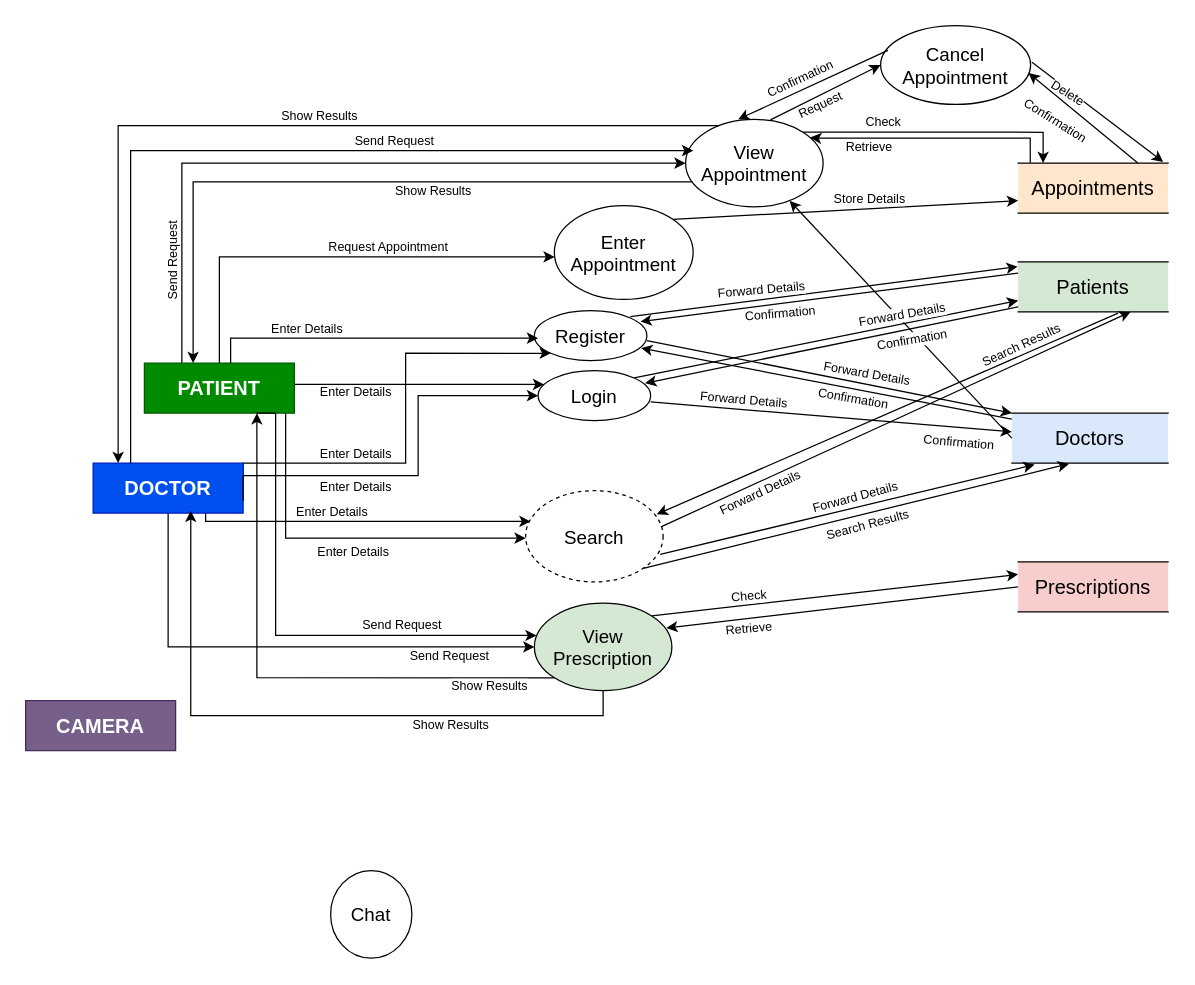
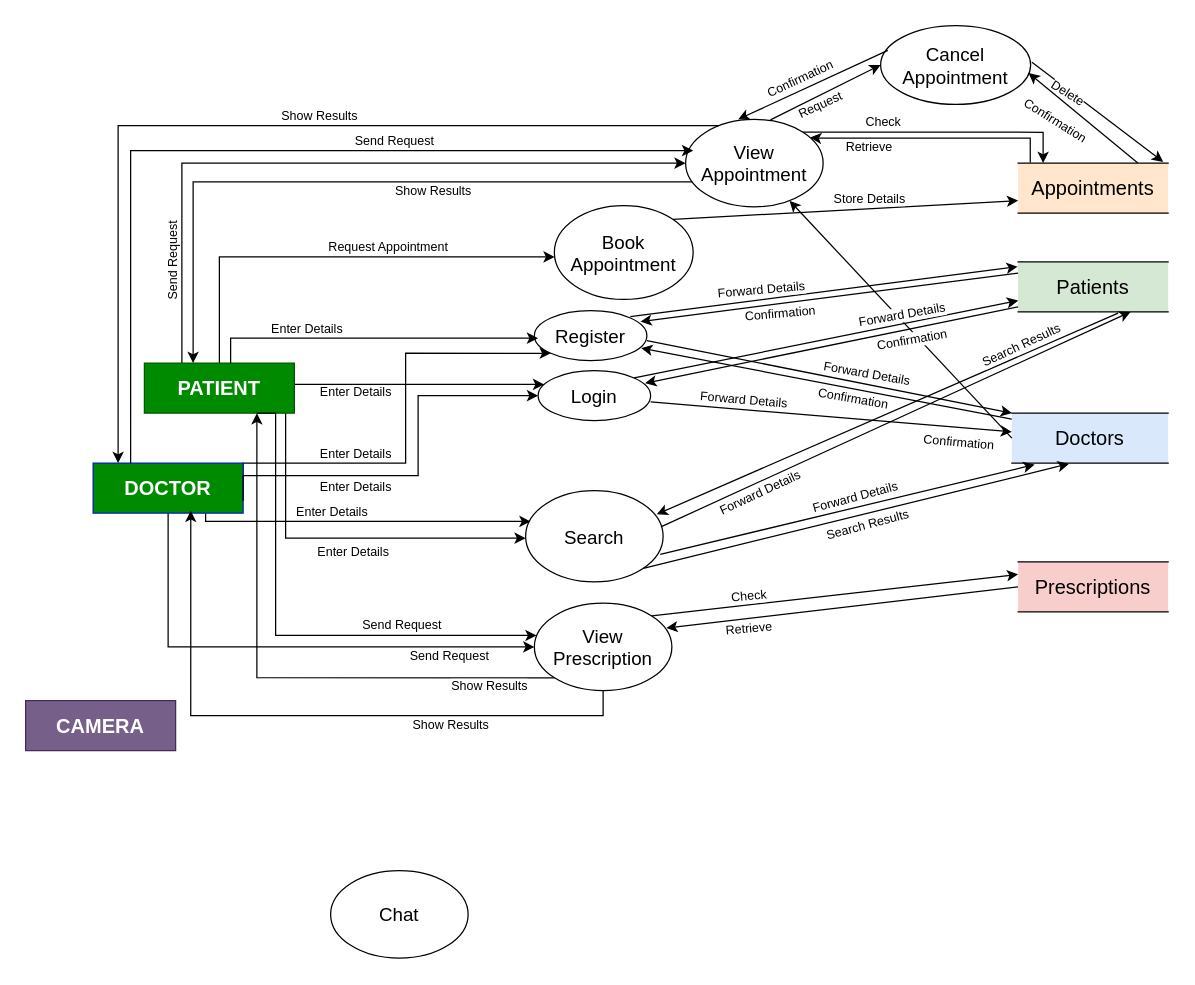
- <mxCell id="16" value="&lt;font style=&quot;font-size: 15px;&quot;&gt;Enter Appointment&lt;/font&gt;" style="ellipse;whiteSpace=wrap;html=1;spacing=8;direction=south;" parent="1" vertex="1"><mxGeometry x="443" y="164" width="111" height="75" as="geometry" /></mxCell>
+ <mxCell id="16" value="&lt;font style=&quot;font-size: 15px;&quot;&gt;Book Appointment&lt;/font&gt;" style="ellipse;whiteSpace=wrap;html=1;spacing=8;direction=south;" parent="1" vertex="1"><mxGeometry x="443" y="164" width="111" height="75" as="geometry" /></mxCell>
- <mxCell id="11" value="&lt;font style=&quot;font-size: 16px;&quot;&gt;&lt;b style=&quot;&quot;&gt;DOCTOR&lt;/b&gt;&lt;/font&gt;" style="rounded=0;whiteSpace=wrap;html=1;fillColor=#0050ef;fontColor=#ffffff;strokeColor=#001DBC;" parent="1" vertex="1"><mxGeometry x="74" y="370" width="120" height="40" as="geometry" /></mxCell>
+ <mxCell id="11" value="&lt;font style=&quot;font-size: 16px;&quot;&gt;&lt;b style=&quot;&quot;&gt;DOCTOR&lt;/b&gt;&lt;/font&gt;" style="rounded=0;whiteSpace=wrap;html=1;fillColor=#008a00;fontColor=#ffffff;strokeColor=#001DBC;" parent="1" vertex="1"><mxGeometry x="74" y="370" width="120" height="40" as="geometry" /></mxCell>
- <mxCell id="21" value="&lt;font style=&quot;font-size: 15px;&quot;&gt;Search&lt;/font&gt;" style="ellipse;whiteSpace=wrap;html=1;dashed=1;" parent="1" vertex="1"><mxGeometry x="420" y="392" width="110" height="73" as="geometry" /></mxCell>
+ <mxCell id="21" value="&lt;font style=&quot;font-size: 15px;&quot;&gt;Search&lt;/font&gt;" style="ellipse;whiteSpace=wrap;html=1;" parent="1" vertex="1"><mxGeometry x="420" y="392" width="110" height="73" as="geometry" /></mxCell>
- <mxCell id="19" value="&lt;span style=&quot;font-size: 15px;&quot;&gt;View Prescription&lt;/span&gt;" style="ellipse;whiteSpace=wrap;html=1;fillColor=#d5e8d4;" parent="1" vertex="1"><mxGeometry x="427" y="482" width="110" height="70" as="geometry" /></mxCell>
+ <mxCell id="19" value="&lt;span style=&quot;font-size: 15px;&quot;&gt;View Prescription&lt;/span&gt;" style="ellipse;whiteSpace=wrap;html=1;" parent="1" vertex="1"><mxGeometry x="427" y="482" width="110" height="70" as="geometry" /></mxCell>
- <mxCell id="20" value="&lt;span style=&quot;font-size: 15px;&quot;&gt;Chat&lt;/span&gt;" style="ellipse;whiteSpace=wrap;html=1;" parent="1" vertex="1"><mxGeometry x="264" y="696" width="65" height="70" as="geometry" /></mxCell>
+ <mxCell id="20" value="&lt;span style=&quot;font-size: 15px;&quot;&gt;Chat&lt;/span&gt;" style="ellipse;whiteSpace=wrap;html=1;" parent="1" vertex="1"><mxGeometry x="264" y="696" width="110" height="70" as="geometry" /></mxCell>
